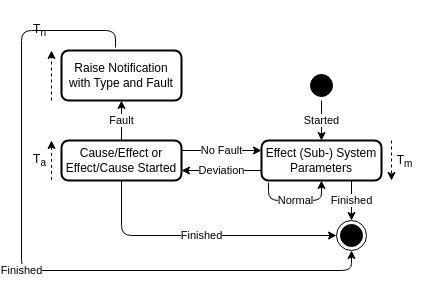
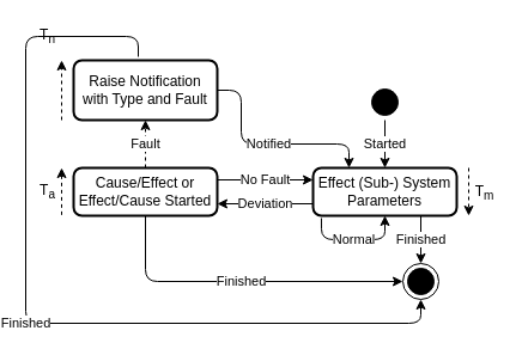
+ <mxCell id="20" value="Notified" style="endArrow=classic;html=1;exitX=1;exitY=0.5;exitDx=0;exitDy=0;entryX=0.25;entryY=0;entryDx=0;entryDy=0;" edge="1" parent="1" source="8" target="2"><mxGeometry width="50" height="50" relative="1" as="geometry"><mxPoint x="330" y="120" as="sourcePoint" /><mxPoint x="380" y="70" as="targetPoint" /><Array as="points"><mxPoint x="200" y="75" /><mxPoint x="200" y="120" /><mxPoint x="290" y="120" /></Array></mxGeometry></mxCell>
- <mxCell id="18" value="Fault" style="endArrow=classic;html=1;exitX=0.5;exitY=0;exitDx=0;exitDy=0;entryX=0.5;entryY=1;entryDx=0;entryDy=0;" edge="1" parent="1" source="3" target="8"><mxGeometry width="50" height="50" relative="1" as="geometry"><mxPoint x="330" y="120" as="sourcePoint" /><mxPoint x="380" y="70" as="targetPoint" /></mxGeometry></mxCell>
+ <mxCell id="18" value="Fault" style="endArrow=classic;html=1;exitX=0.5;exitY=0;exitDx=0;exitDy=0;entryX=0.5;entryY=1;entryDx=0;entryDy=0;dashed=1;" edge="1" parent="1" source="3" target="8"><mxGeometry width="50" height="50" relative="1" as="geometry"><mxPoint x="330" y="120" as="sourcePoint" /><mxPoint x="380" y="70" as="targetPoint" /></mxGeometry></mxCell>
